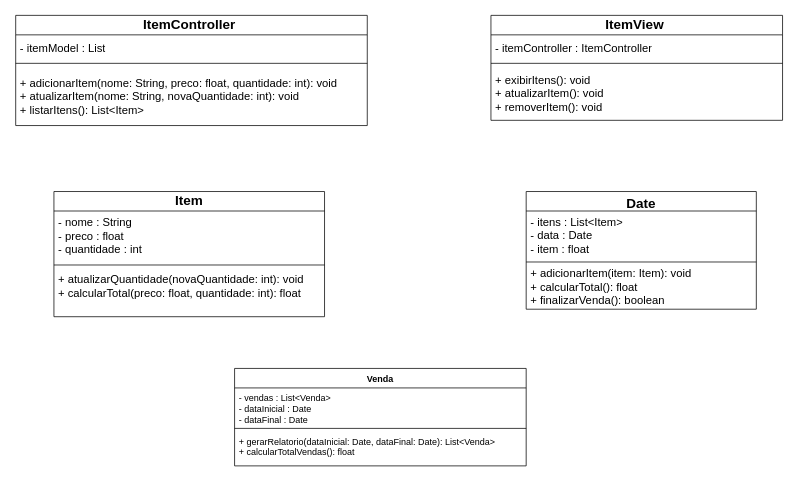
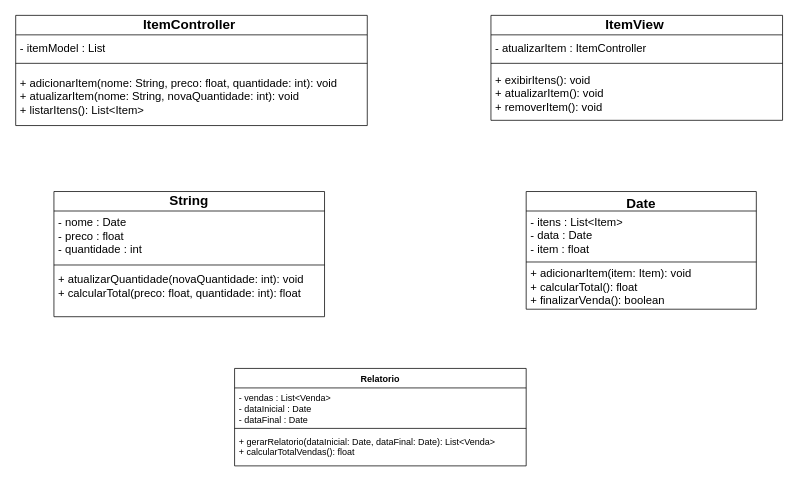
- <mxCell id="15" value="&lt;div style=&quot;font-size: 15px;&quot;&gt;- itemController : ItemController&lt;br style=&quot;font-size: 15px;&quot;&gt;&lt;/div&gt;" style="text;strokeColor=none;fillColor=none;align=left;verticalAlign=middle;spacingLeft=4;spacingRight=4;overflow=hidden;rotatable=1;points=[[0,0.5],[1,0.5]];portConstraint=eastwest;whiteSpace=wrap;html=1;movable=1;resizable=1;deletable=1;editable=1;locked=0;connectable=1;fontFamily=Helvetica;fontSize=15;fontColor=default;fontStyle=0;" vertex="1" parent="14"><mxGeometry y="26" width="389" height="34" as="geometry" /></mxCell>
+ <mxCell id="15" value="&lt;div style=&quot;font-size: 15px;&quot;&gt;- atualizarItem : ItemController&lt;br style=&quot;font-size: 15px;&quot;&gt;&lt;/div&gt;" style="text;strokeColor=none;fillColor=none;align=left;verticalAlign=middle;spacingLeft=4;spacingRight=4;overflow=hidden;rotatable=1;points=[[0,0.5],[1,0.5]];portConstraint=eastwest;whiteSpace=wrap;html=1;movable=1;resizable=1;deletable=1;editable=1;locked=0;connectable=1;fontFamily=Helvetica;fontSize=15;fontColor=default;fontStyle=0;" vertex="1" parent="14"><mxGeometry y="26" width="389" height="34" as="geometry" /></mxCell>
- <mxCell id="2" value="&lt;font style=&quot;font-size: 18px;&quot;&gt;Item&lt;/font&gt;" style="swimlane;fontStyle=1;align=center;verticalAlign=middle;childLayout=stackLayout;horizontal=1;startSize=26;horizontalStack=0;resizeParent=1;resizeParentMax=0;resizeLast=0;collapsible=1;marginBottom=0;whiteSpace=wrap;html=1;movable=1;resizable=1;rotatable=1;deletable=1;editable=1;locked=0;connectable=1;" vertex="1" parent="1"><mxGeometry x="71" y="255" width="361" height="167" as="geometry"><mxRectangle x="332" y="335" width="95" height="26" as="alternateBounds" /></mxGeometry></mxCell>
+ <mxCell id="2" value="&lt;font style=&quot;font-size: 18px;&quot;&gt;String&lt;/font&gt;" style="swimlane;fontStyle=1;align=center;verticalAlign=middle;childLayout=stackLayout;horizontal=1;startSize=26;horizontalStack=0;resizeParent=1;resizeParentMax=0;resizeLast=0;collapsible=1;marginBottom=0;whiteSpace=wrap;html=1;movable=1;resizable=1;rotatable=1;deletable=1;editable=1;locked=0;connectable=1;" vertex="1" parent="1"><mxGeometry x="71" y="255" width="361" height="167" as="geometry"><mxRectangle x="332" y="335" width="95" height="26" as="alternateBounds" /></mxGeometry></mxCell>
- <mxCell id="3" value="- nome : String&lt;div style=&quot;font-size: 15px;&quot;&gt;- preco : float&lt;/div&gt;&lt;div style=&quot;font-size: 15px;&quot;&gt;- quantidade : int&lt;/div&gt;&lt;div style=&quot;font-size: 15px;&quot;&gt;&lt;br style=&quot;font-size: 15px;&quot;&gt;&lt;/div&gt;" style="text;strokeColor=none;fillColor=none;align=left;verticalAlign=top;spacingLeft=4;spacingRight=4;overflow=hidden;rotatable=1;points=[[0,0.5],[1,0.5]];portConstraint=eastwest;whiteSpace=wrap;html=1;movable=1;resizable=1;deletable=1;editable=1;locked=0;connectable=1;fontSize=15;" vertex="1" parent="2"><mxGeometry y="26" width="361" height="68" as="geometry" /></mxCell>
+ <mxCell id="3" value="- nome : Date&lt;div style=&quot;font-size: 15px;&quot;&gt;- preco : float&lt;/div&gt;&lt;div style=&quot;font-size: 15px;&quot;&gt;- quantidade : int&lt;/div&gt;&lt;div style=&quot;font-size: 15px;&quot;&gt;&lt;br style=&quot;font-size: 15px;&quot;&gt;&lt;/div&gt;" style="text;strokeColor=none;fillColor=none;align=left;verticalAlign=top;spacingLeft=4;spacingRight=4;overflow=hidden;rotatable=1;points=[[0,0.5],[1,0.5]];portConstraint=eastwest;whiteSpace=wrap;html=1;movable=1;resizable=1;deletable=1;editable=1;locked=0;connectable=1;fontSize=15;" vertex="1" parent="2"><mxGeometry y="26" width="361" height="68" as="geometry" /></mxCell>
- <mxCell id="10" value="Venda" style="swimlane;fontStyle=1;align=center;verticalAlign=top;childLayout=stackLayout;horizontal=1;startSize=26;horizontalStack=0;resizeParent=1;resizeParentMax=0;resizeLast=0;collapsible=1;marginBottom=0;whiteSpace=wrap;html=1;movable=1;resizable=1;rotatable=1;deletable=1;editable=1;locked=0;connectable=1;" vertex="1" parent="1"><mxGeometry x="312" y="491" width="389" height="130" as="geometry"><mxRectangle x="332" y="335" width="95" height="26" as="alternateBounds" /></mxGeometry></mxCell>
+ <mxCell id="10" value="Relatorio" style="swimlane;fontStyle=1;align=center;verticalAlign=top;childLayout=stackLayout;horizontal=1;startSize=26;horizontalStack=0;resizeParent=1;resizeParentMax=0;resizeLast=0;collapsible=1;marginBottom=0;whiteSpace=wrap;html=1;movable=1;resizable=1;rotatable=1;deletable=1;editable=1;locked=0;connectable=1;" vertex="1" parent="1"><mxGeometry x="312" y="491" width="389" height="130" as="geometry"><mxRectangle x="332" y="335" width="95" height="26" as="alternateBounds" /></mxGeometry></mxCell>
